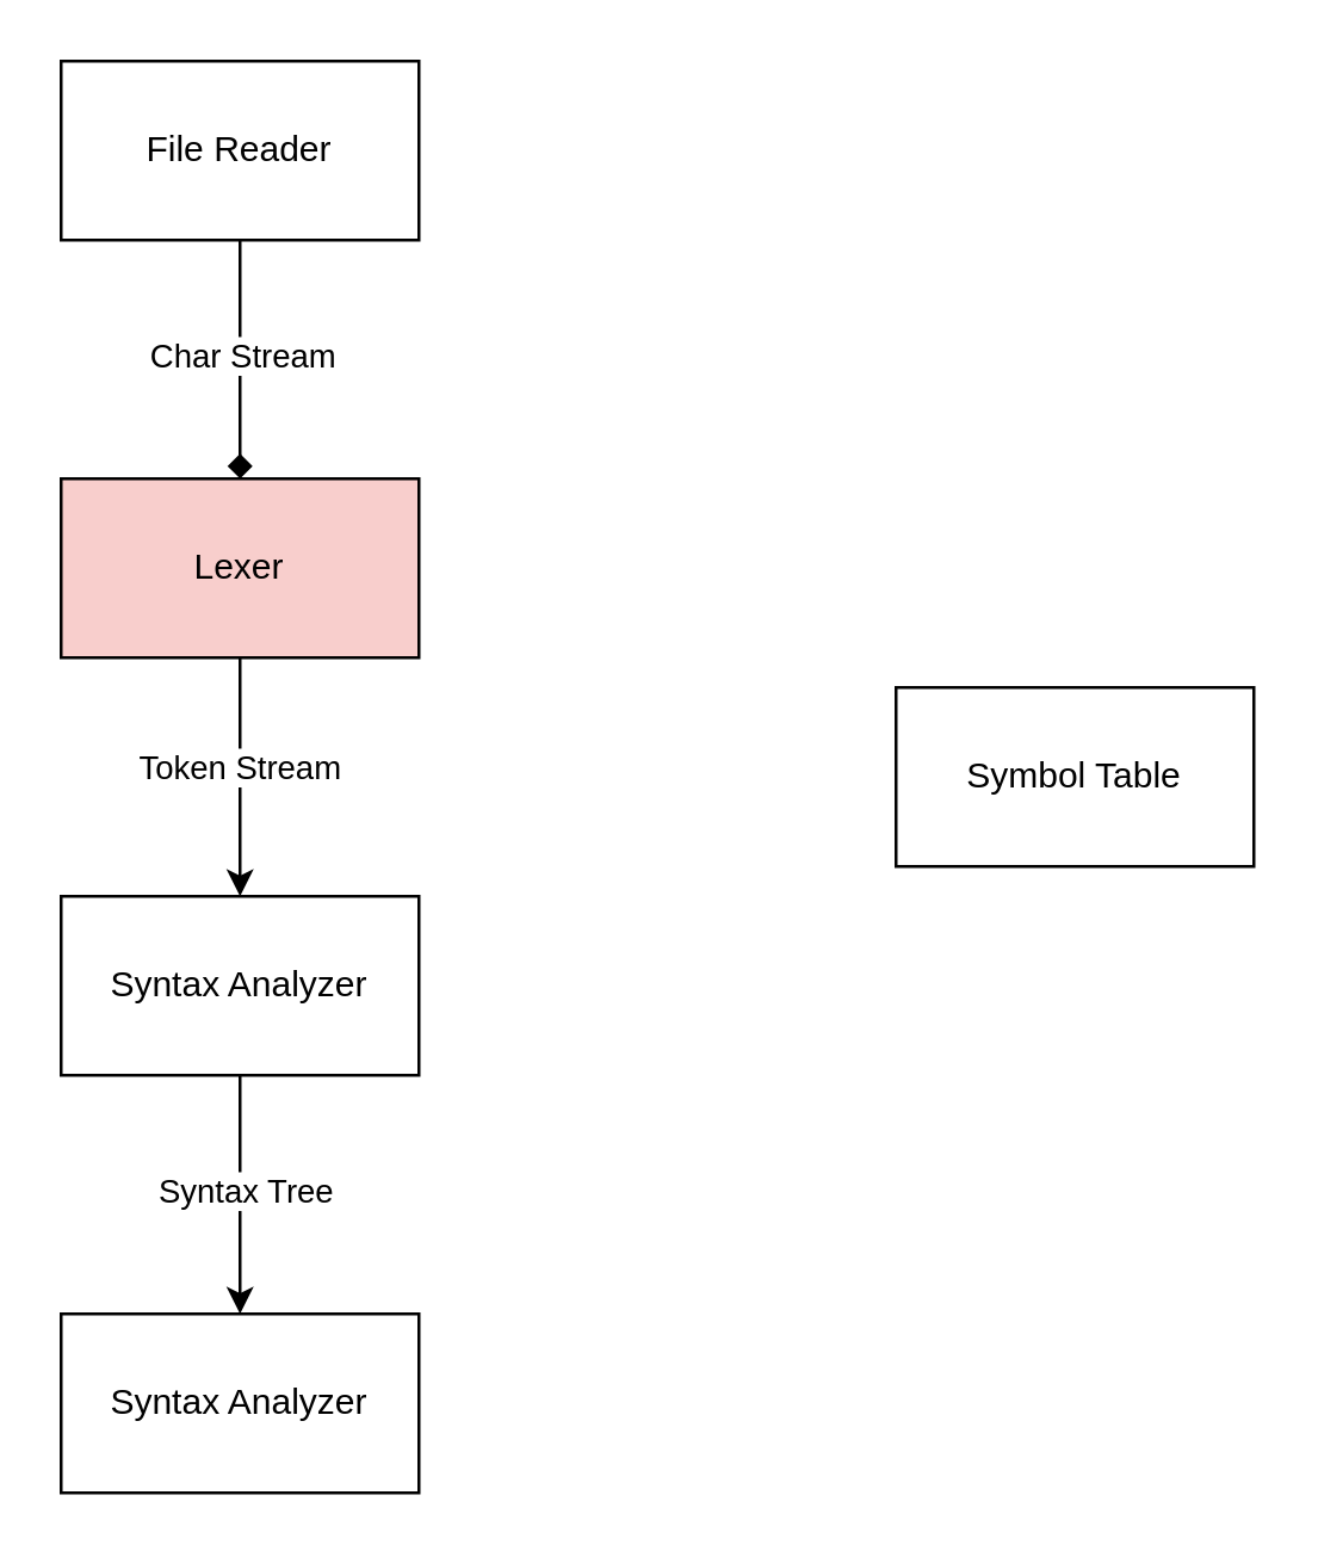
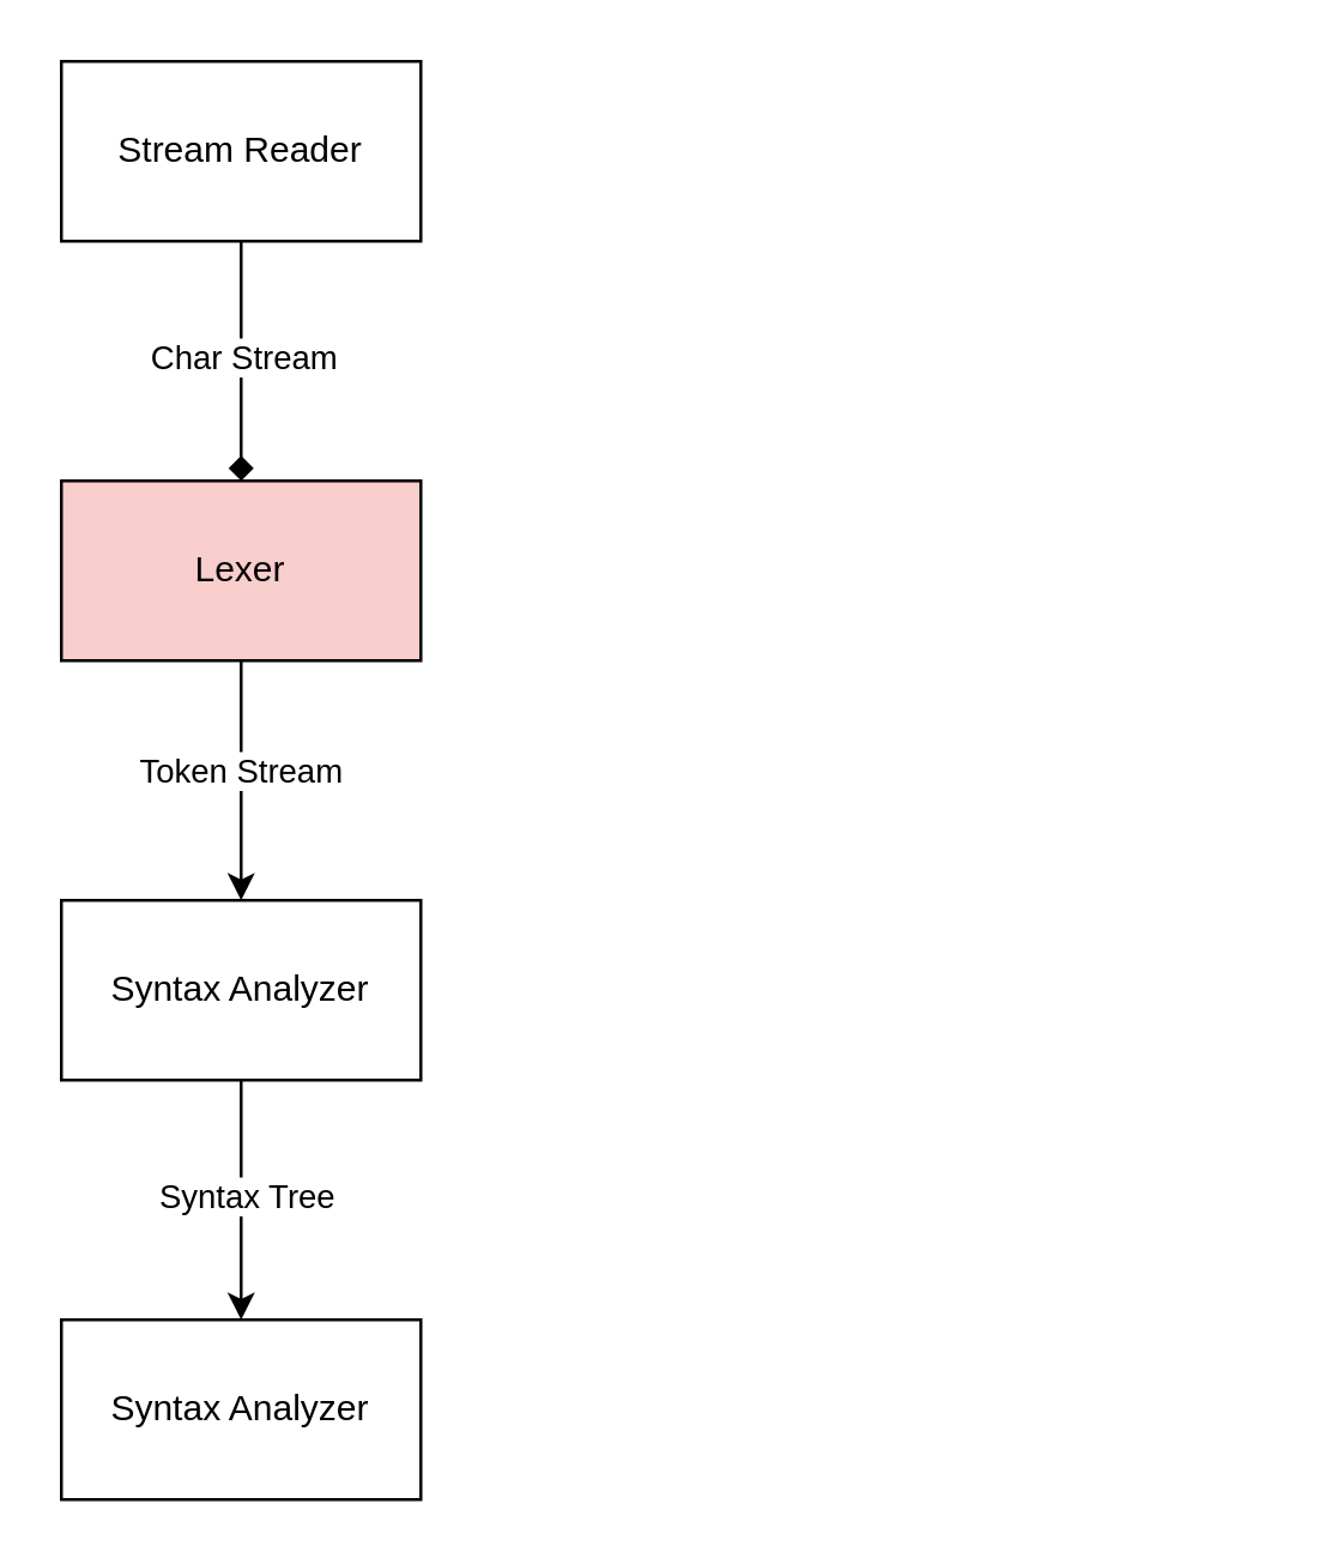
- <mxCell id="10" value="File Reader" style="rounded=0;whiteSpace=wrap;html=1;" vertex="1" parent="1"><mxGeometry x="20" y="20" width="120" height="60" as="geometry" /></mxCell>
+ <mxCell id="10" value="Stream Reader" style="rounded=0;whiteSpace=wrap;html=1;" vertex="1" parent="1"><mxGeometry x="20" y="20" width="120" height="60" as="geometry" /></mxCell>
- <mxCell id="12" value="Symbol Table" style="rounded=0;whiteSpace=wrap;html=1;" vertex="1" parent="1"><mxGeometry x="300" y="230" width="120" height="60" as="geometry" /></mxCell>
